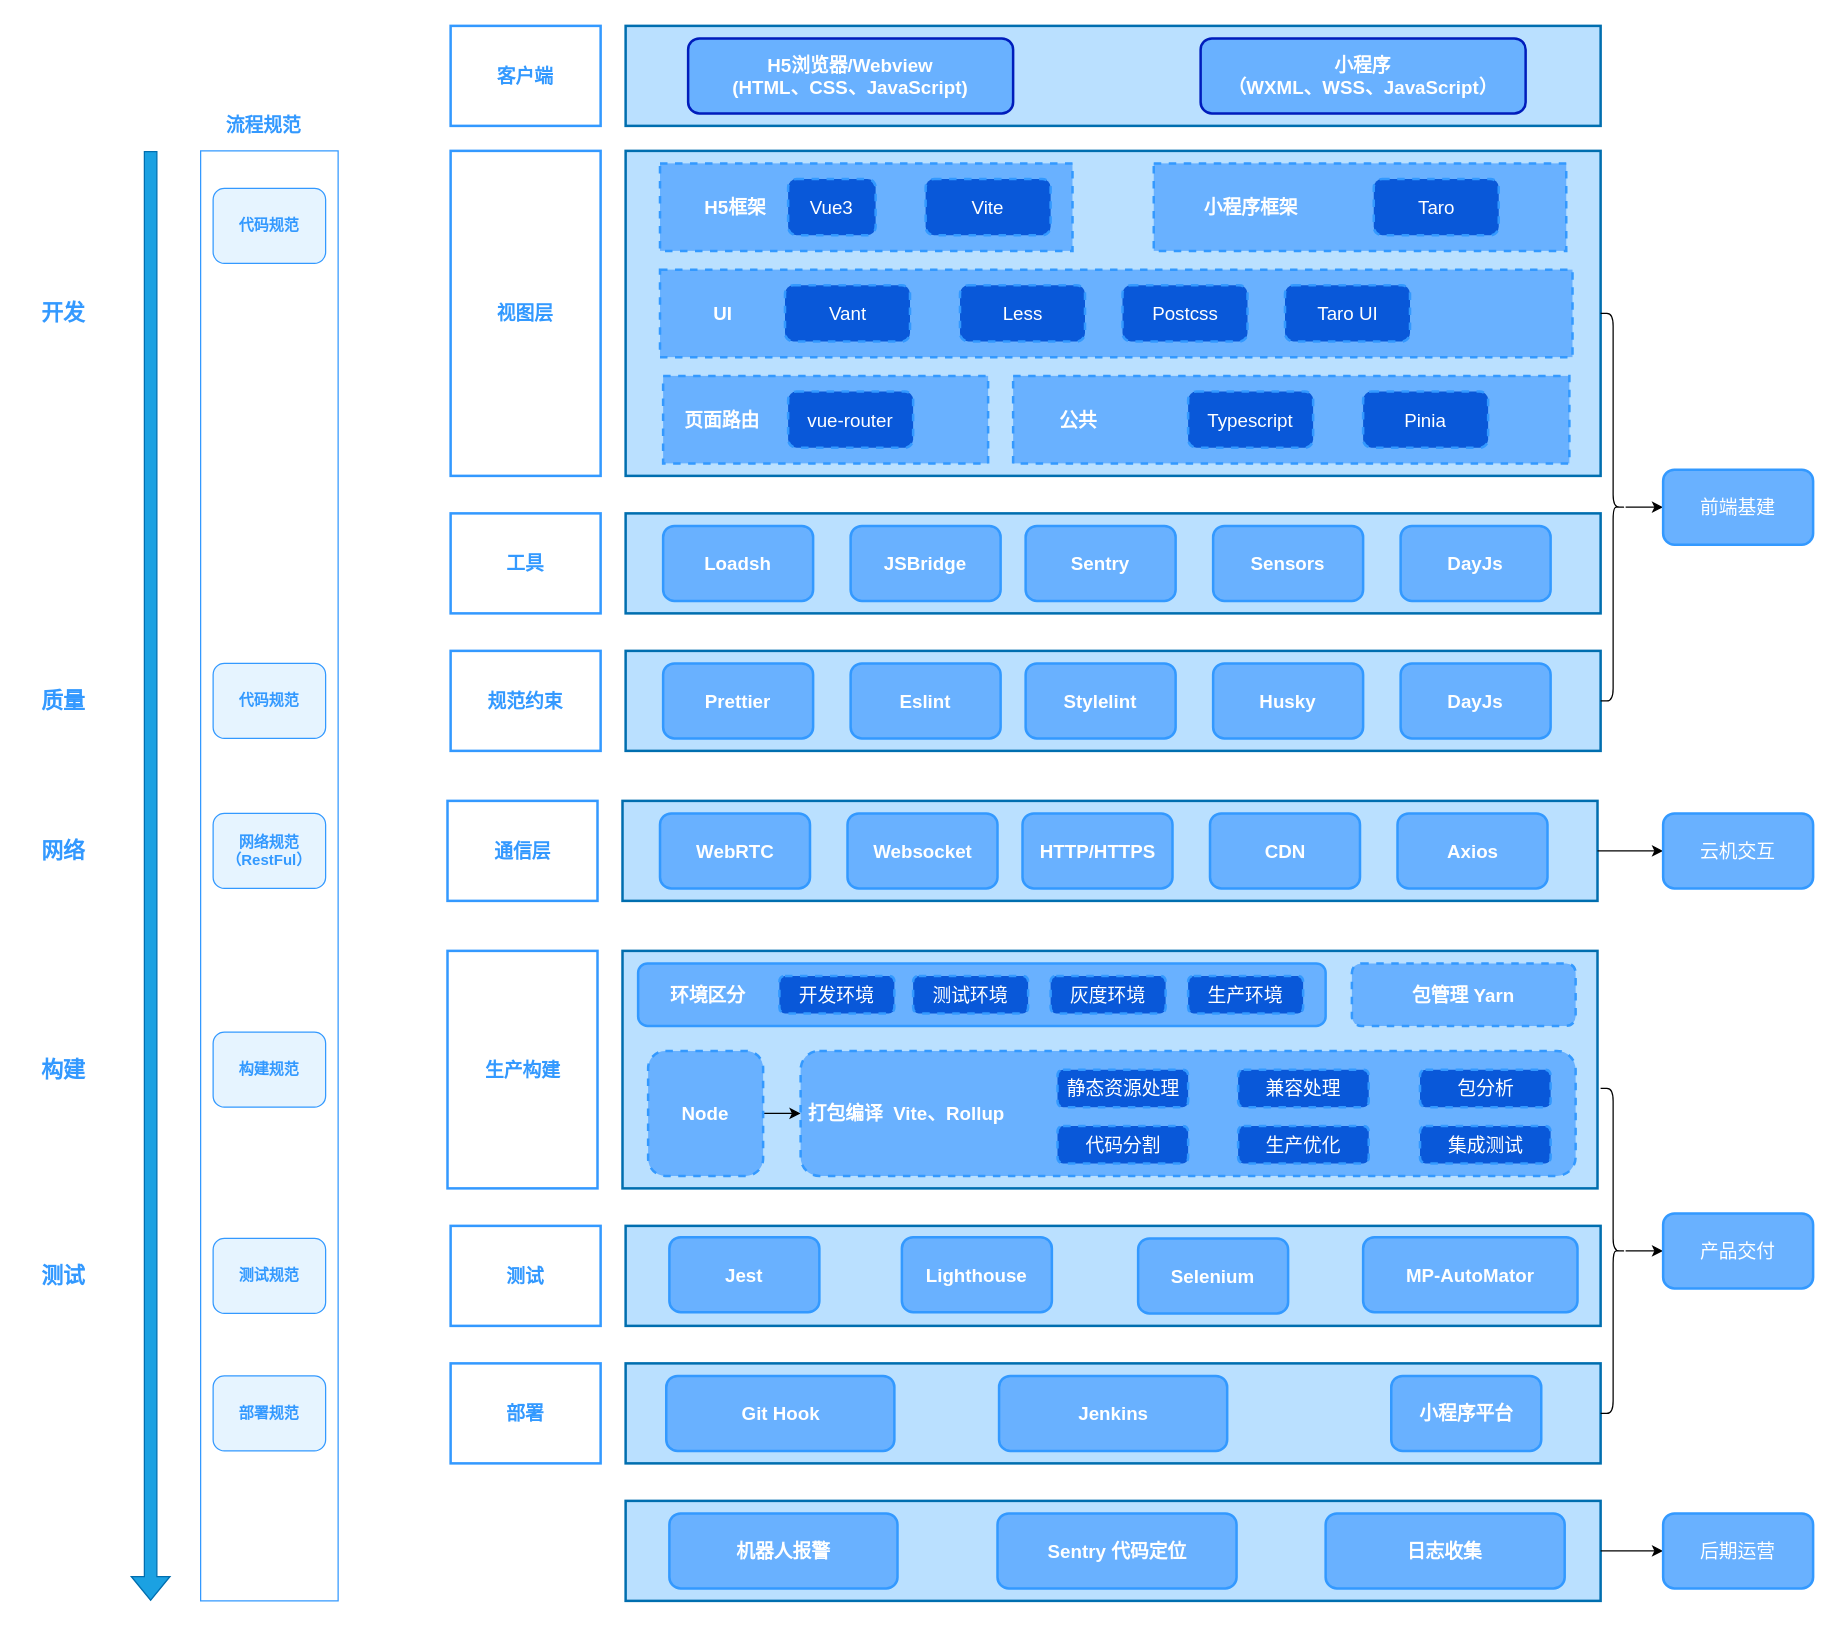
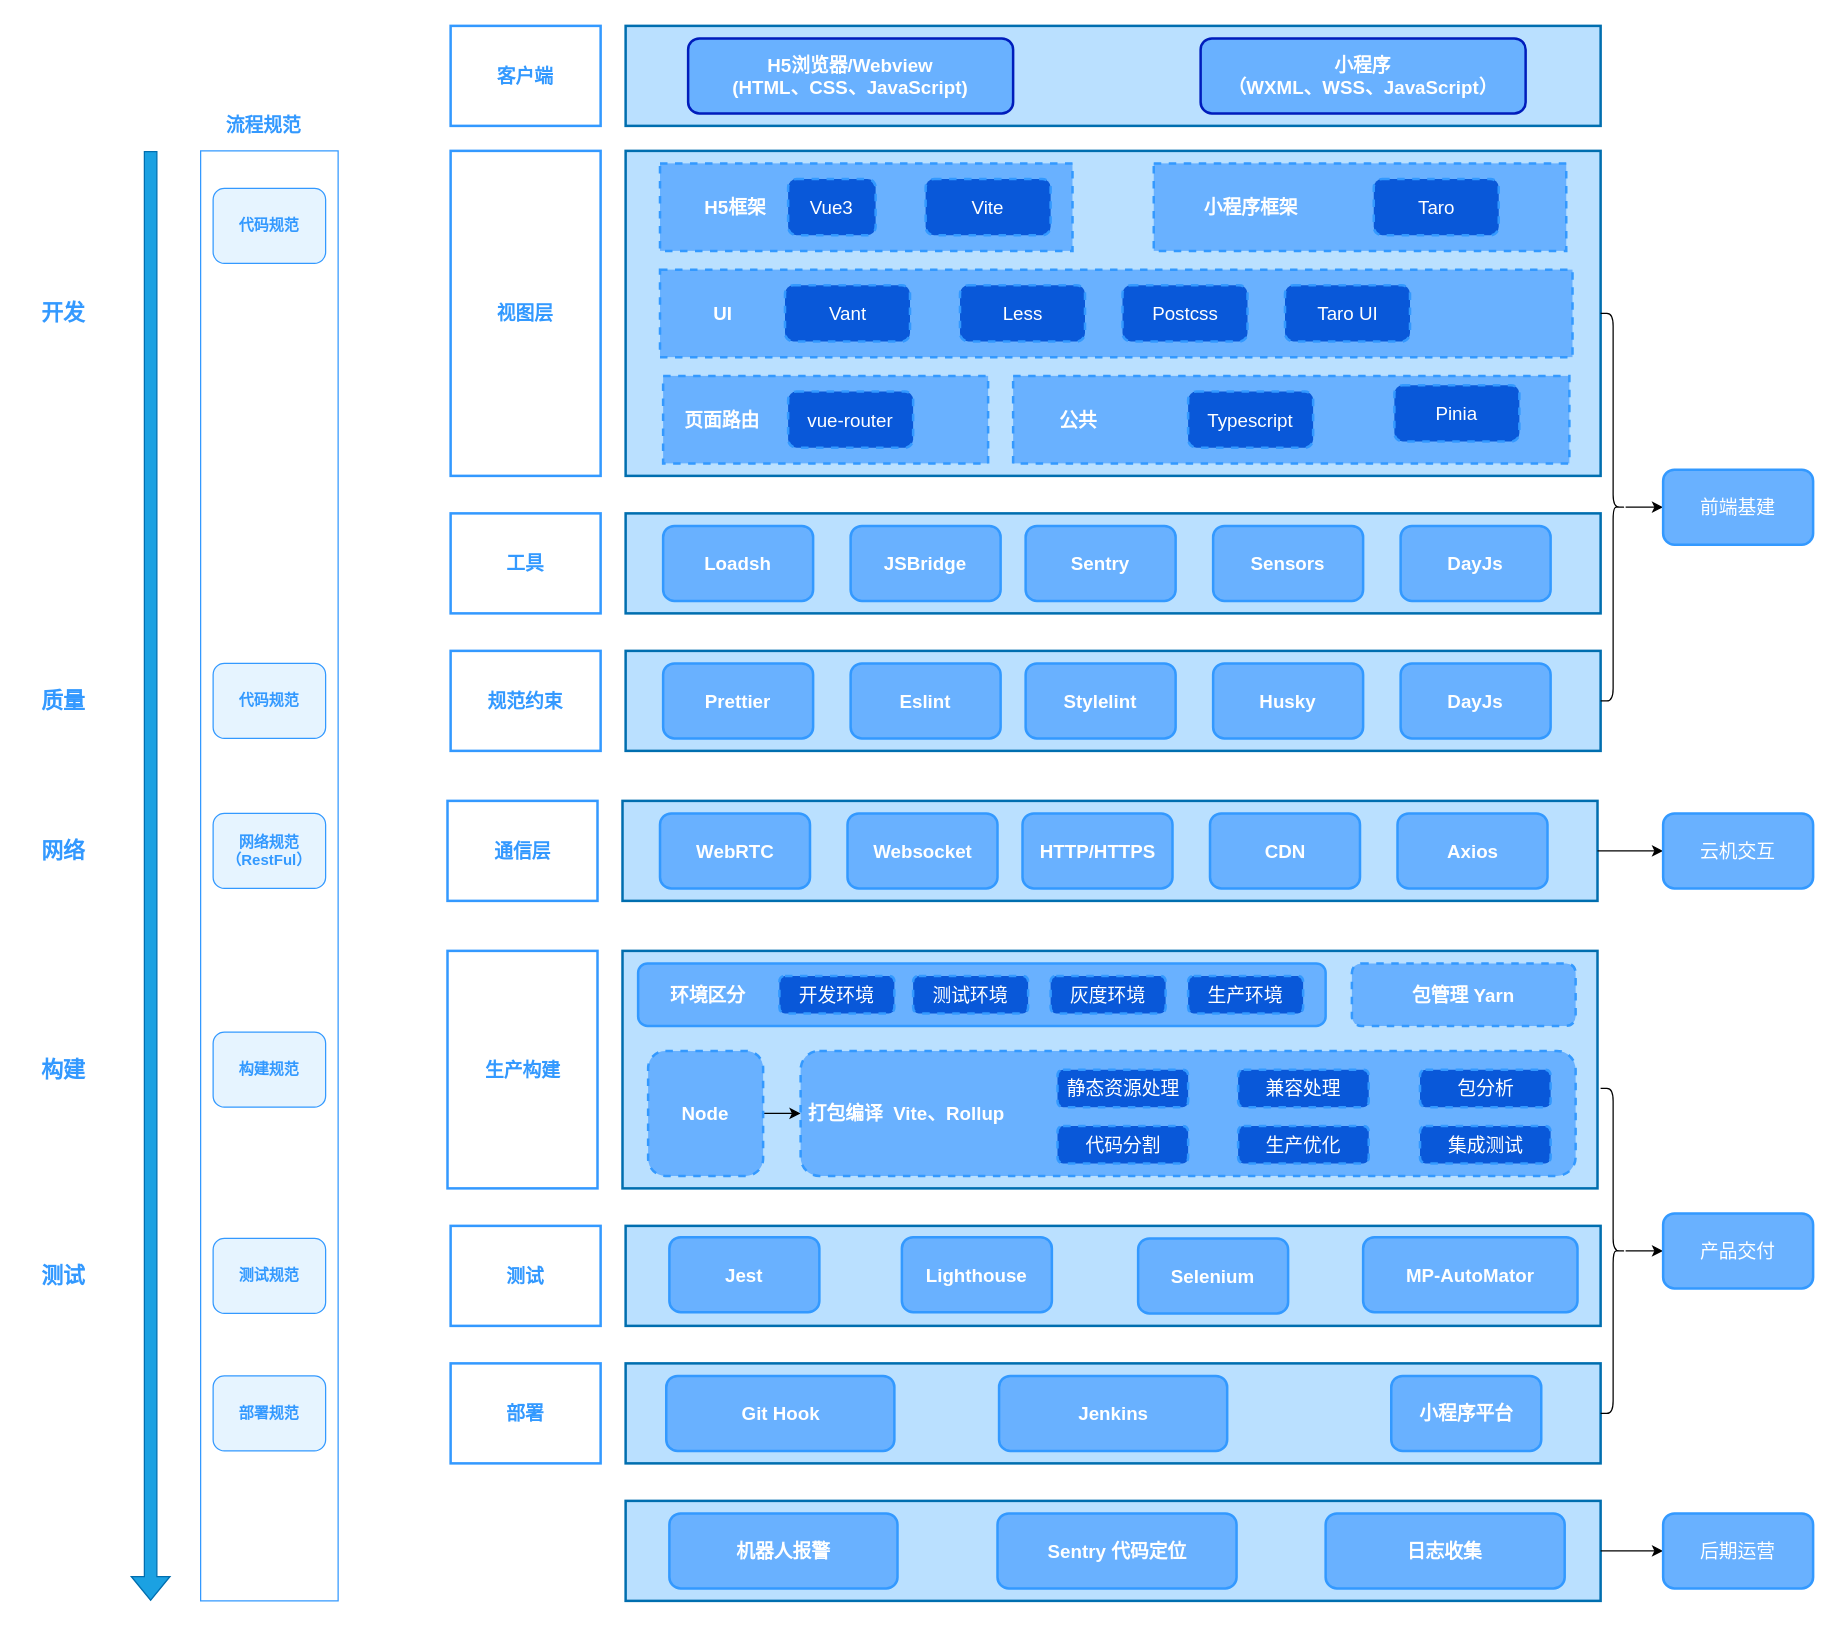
- <mxCell id="86" value="Pinia" style="rounded=1;whiteSpace=wrap;html=1;dashed=1;strokeColor=#3399FF;strokeWidth=2;fontSize=15;fontColor=#FFFFFF;fillColor=#0958d9;" vertex="1" parent="1"><mxGeometry x="1090" y="312.5" width="100" height="45" as="geometry" /></mxCell>
+ <mxCell id="86" value="Pinia" style="rounded=1;whiteSpace=wrap;html=1;dashed=1;strokeColor=#3399FF;strokeWidth=2;fontSize=15;fontColor=#FFFFFF;fillColor=#0958d9;" vertex="1" parent="1"><mxGeometry x="1115" y="307.5" width="100" height="45" as="geometry" /></mxCell>
